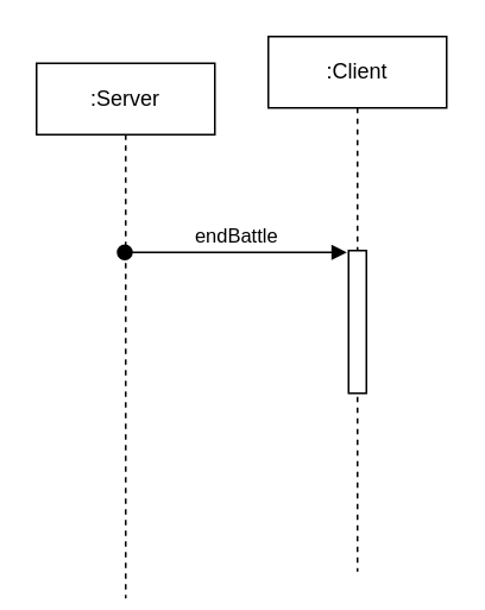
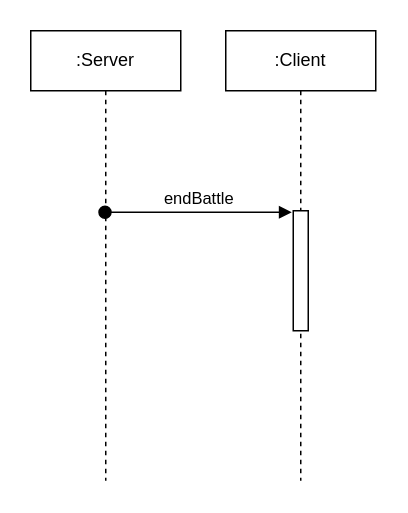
- <mxCell id="2" value=":Server" style="shape=umlLifeline;perimeter=lifelinePerimeter;whiteSpace=wrap;html=1;container=1;collapsible=0;recursiveResize=0;outlineConnect=0;" vertex="1" parent="1"><mxGeometry x="20" y="35" width="100" height="300" as="geometry" /></mxCell>
+ <mxCell id="2" value=":Server" style="shape=umlLifeline;perimeter=lifelinePerimeter;whiteSpace=wrap;html=1;container=1;collapsible=0;recursiveResize=0;outlineConnect=0;" vertex="1" parent="1"><mxGeometry x="20" y="20" width="100" height="300" as="geometry" /></mxCell>
